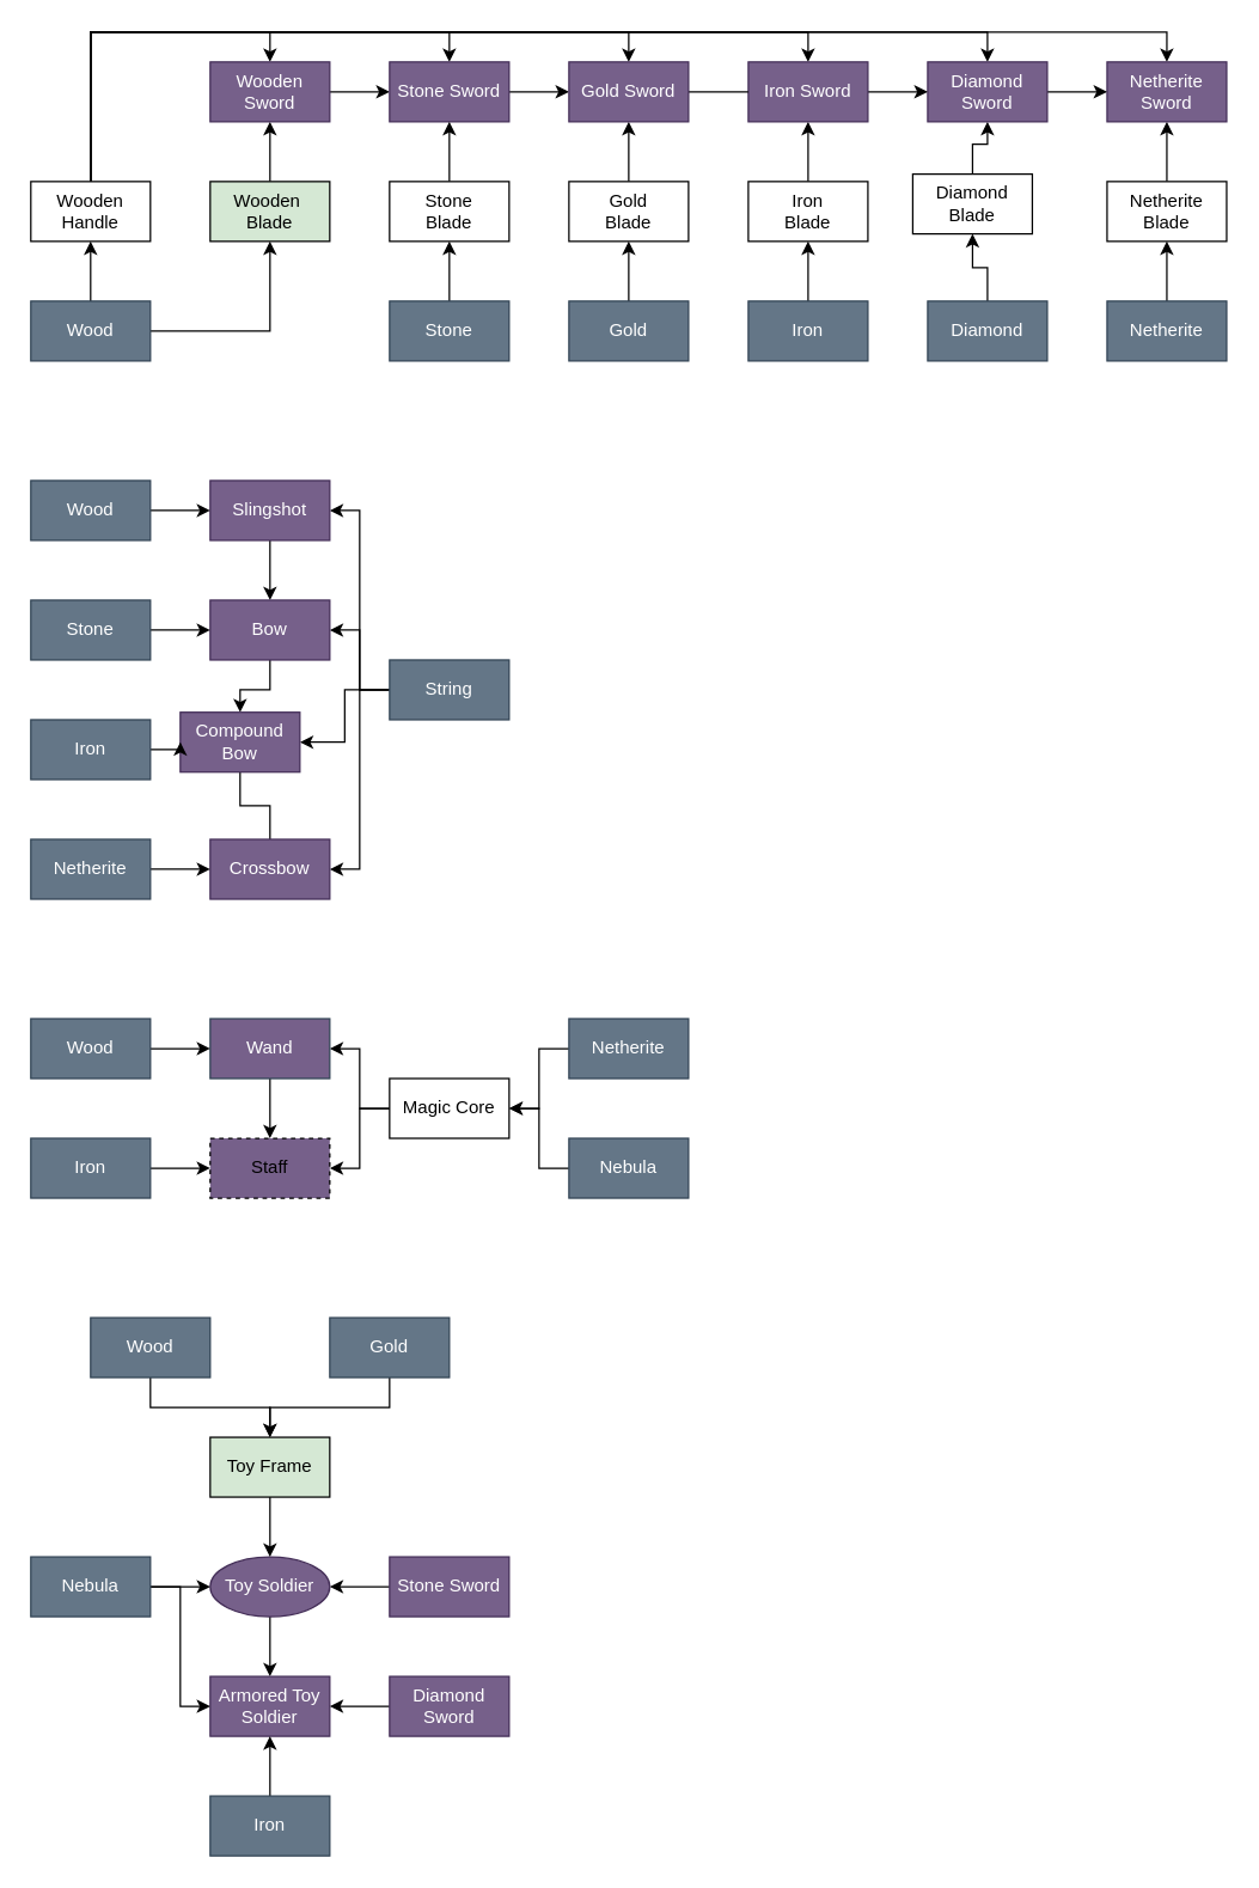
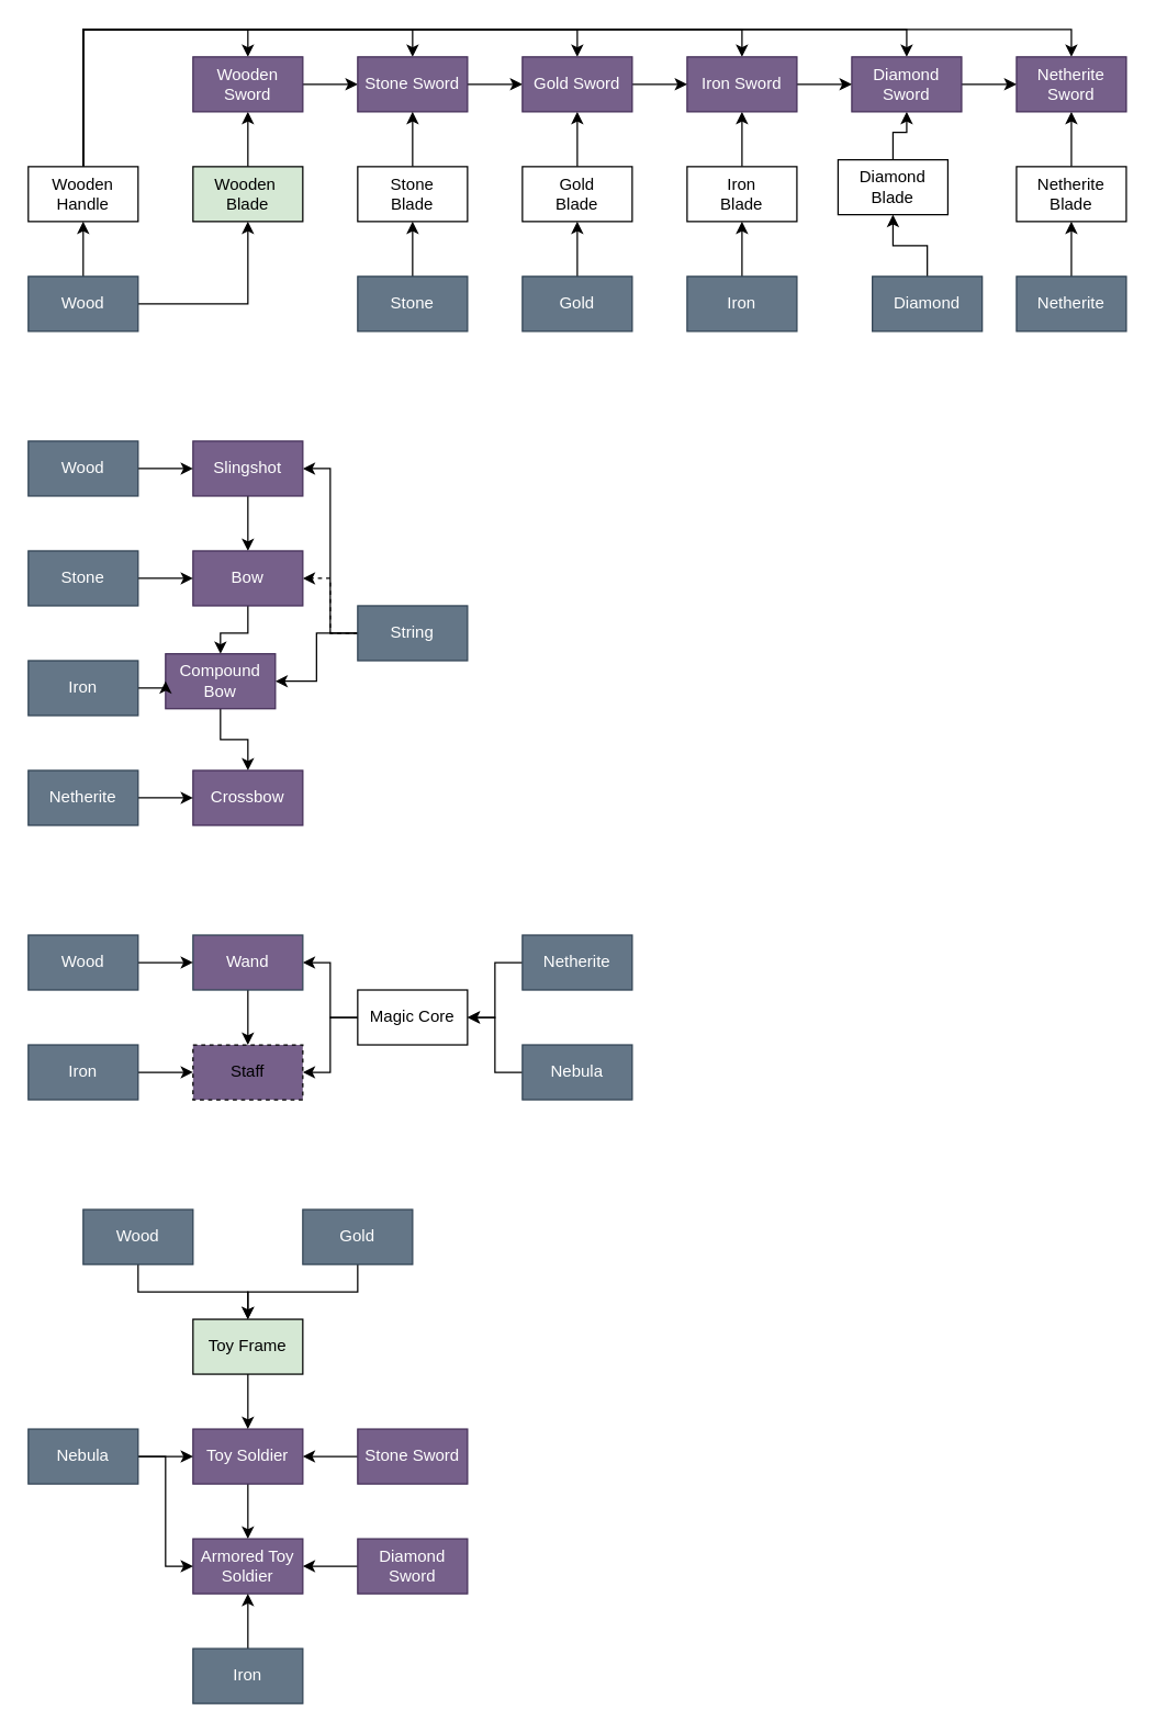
- <mxCell id="45" style="edgeStyle=orthogonalEdgeStyle;rounded=0;orthogonalLoop=1;jettySize=auto;html=1;entryX=0;entryY=0.5;entryDx=0;entryDy=0;endArrow=none;" parent="1" source="46" target="44" edge="1"><mxGeometry relative="1" as="geometry" /></mxCell>
+ <mxCell id="45" style="edgeStyle=orthogonalEdgeStyle;rounded=0;orthogonalLoop=1;jettySize=auto;html=1;entryX=0;entryY=0.5;entryDx=0;entryDy=0;" parent="1" source="46" target="44" edge="1"><mxGeometry relative="1" as="geometry" /></mxCell>
- <mxCell id="23" value="Diamond" style="rounded=0;whiteSpace=wrap;html=1;fillColor=#647687;strokeColor=#314354;fontColor=#ffffff;" parent="1" vertex="1"><mxGeometry x="620" y="200.97" width="80" height="40" as="geometry" /></mxCell>
+ <mxCell id="23" value="Diamond" style="rounded=0;whiteSpace=wrap;html=1;fillColor=#647687;strokeColor=#314354;fontColor=#ffffff;" parent="1" vertex="1"><mxGeometry x="635" y="200.97" width="80" height="40" as="geometry" /></mxCell>
- <mxCell id="54" style="edgeStyle=orthogonalEdgeStyle;rounded=0;orthogonalLoop=1;jettySize=auto;html=1;entryX=1;entryY=0.5;entryDx=0;entryDy=0;" edge="1" parent="1" source="57" target="61"><mxGeometry relative="1" as="geometry" /></mxCell>
+ <mxCell id="54" style="edgeStyle=orthogonalEdgeStyle;rounded=0;orthogonalLoop=1;jettySize=auto;html=1;entryX=1;entryY=0.5;entryDx=0;entryDy=0;dashed=1;" edge="1" parent="1" source="57" target="61"><mxGeometry relative="1" as="geometry" /></mxCell>
- <mxCell id="56" style="edgeStyle=orthogonalEdgeStyle;rounded=0;orthogonalLoop=1;jettySize=auto;html=1;entryX=1;entryY=0.5;entryDx=0;entryDy=0;" edge="1" parent="1" source="57" target="64"><mxGeometry relative="1" as="geometry" /></mxCell>
- <mxCell id="62" style="edgeStyle=orthogonalEdgeStyle;rounded=0;orthogonalLoop=1;jettySize=auto;html=1;entryX=0.5;entryY=0;entryDx=0;entryDy=0;endArrow=none;" edge="1" parent="1" source="63" target="64"><mxGeometry relative="1" as="geometry" /></mxCell>
+ <mxCell id="62" style="edgeStyle=orthogonalEdgeStyle;rounded=0;orthogonalLoop=1;jettySize=auto;html=1;entryX=0.5;entryY=0;entryDx=0;entryDy=0;" edge="1" parent="1" source="63" target="64"><mxGeometry relative="1" as="geometry" /></mxCell>
- <mxCell id="80" value="Toy Soldier" style="ellipse;whiteSpace=wrap;html=1;fillColor=#76608a;fontColor=#ffffff;strokeColor=#432D57;" vertex="1" parent="1"><mxGeometry x="140" y="1041" width="80" height="40" as="geometry" /></mxCell>
+ <mxCell id="80" value="Toy Soldier" style="rounded=0;whiteSpace=wrap;html=1;fillColor=#76608a;fontColor=#ffffff;strokeColor=#432D57;" vertex="1" parent="1"><mxGeometry x="140" y="1041" width="80" height="40" as="geometry" /></mxCell>
